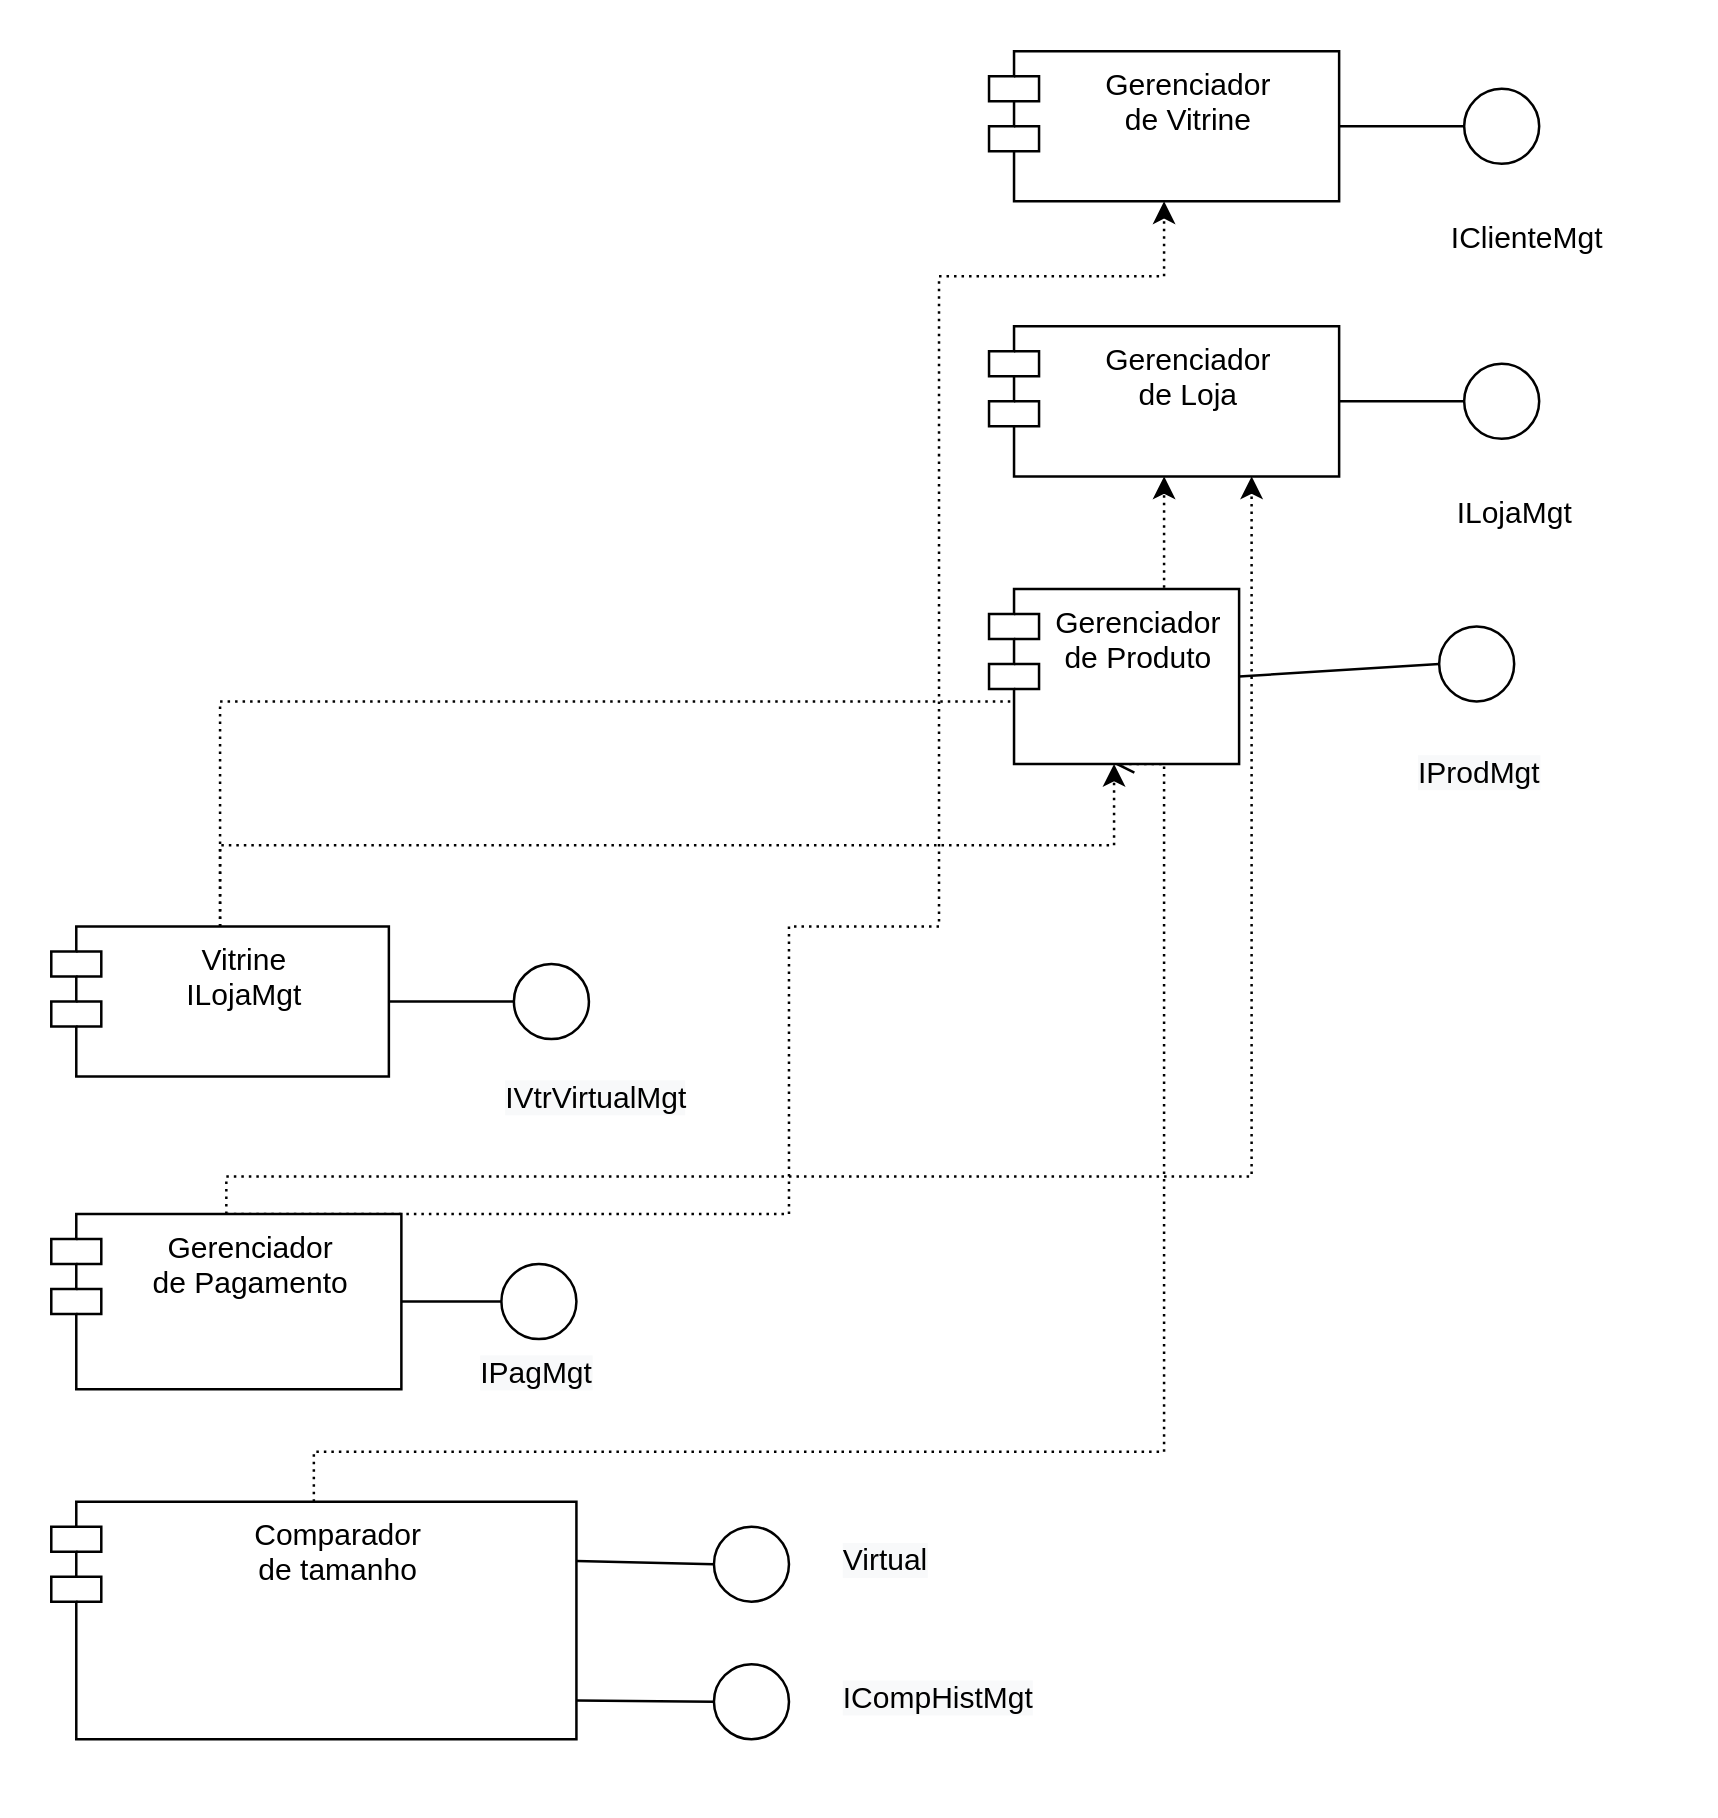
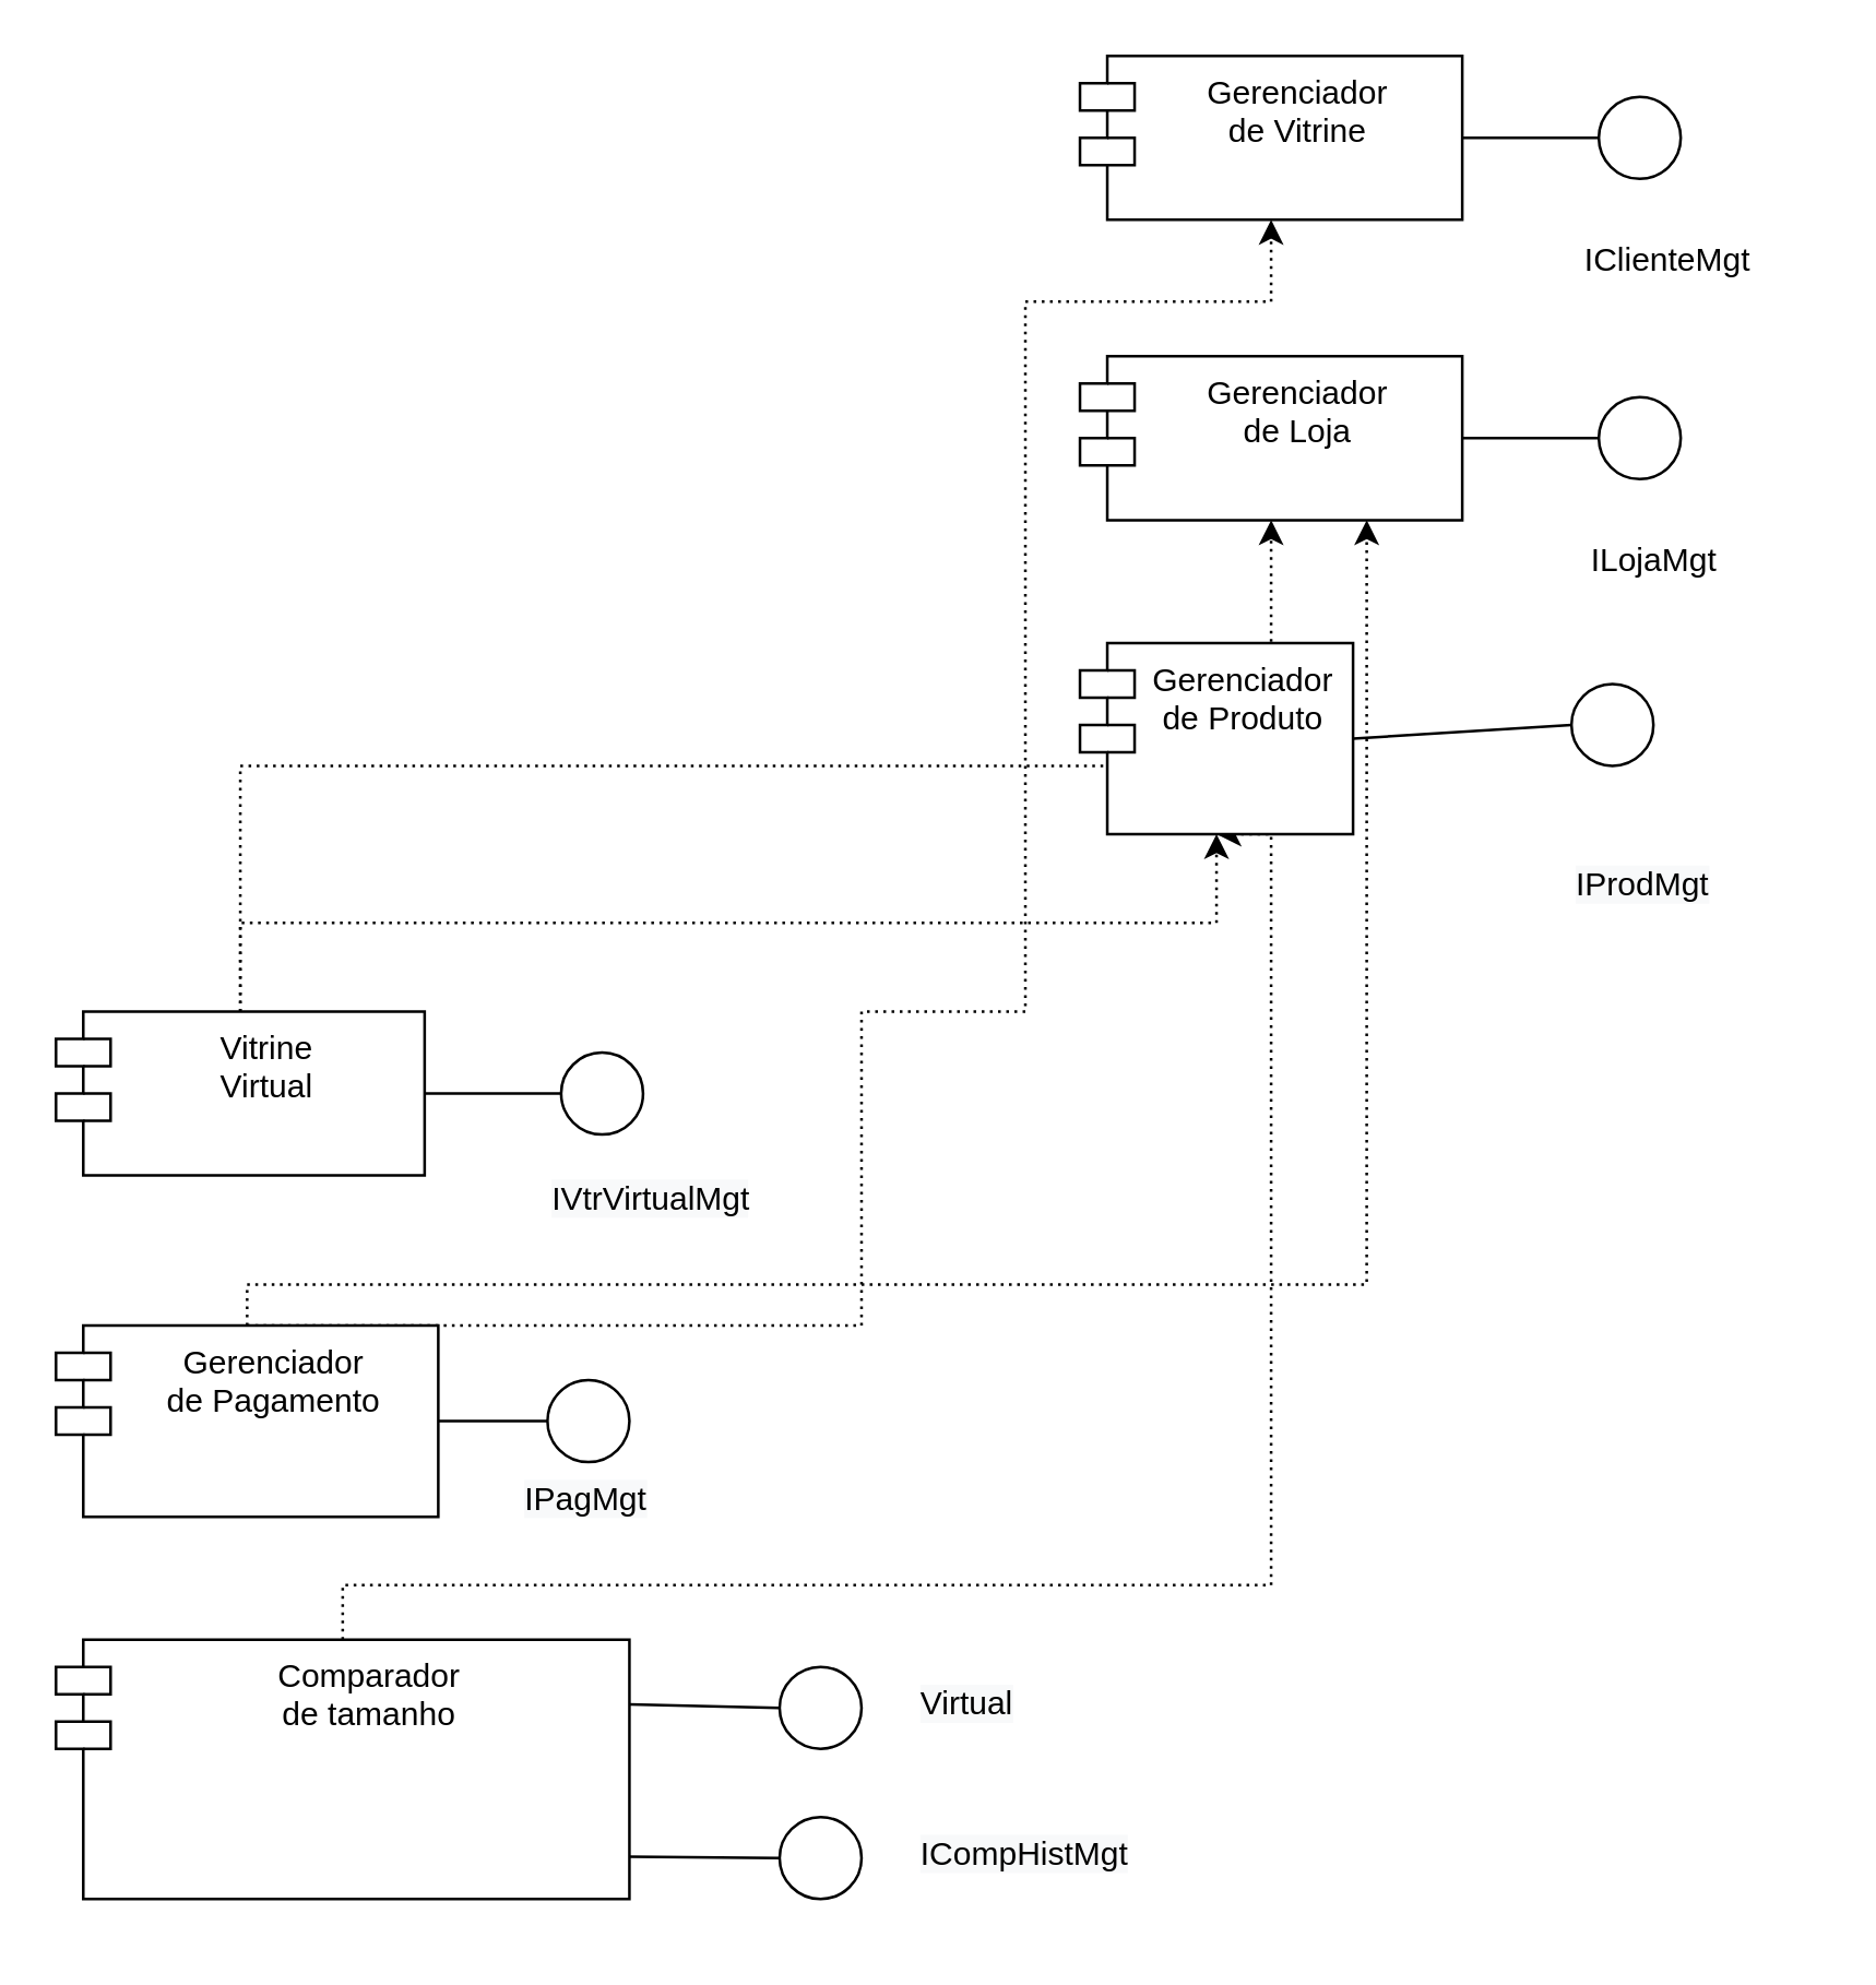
- <mxCell id="14" style="edgeStyle=orthogonalEdgeStyle;rounded=0;orthogonalLoop=1;jettySize=auto;html=1;exitX=0.5;exitY=0;exitDx=0;exitDy=0;entryX=0.5;entryY=1;entryDx=0;entryDy=0;dashed=1;dashPattern=1 2;endArrow=open;" edge="1" parent="1" source="15" target="28"><mxGeometry relative="1" as="geometry"><Array as="points"><mxPoint x="125" y="580" /><mxPoint x="465" y="580" /></Array></mxGeometry></mxCell>
+ <mxCell id="14" style="edgeStyle=orthogonalEdgeStyle;rounded=0;orthogonalLoop=1;jettySize=auto;html=1;exitX=0.5;exitY=0;exitDx=0;exitDy=0;entryX=0.5;entryY=1;entryDx=0;entryDy=0;dashed=1;dashPattern=1 2;" edge="1" parent="1" source="15" target="28"><mxGeometry relative="1" as="geometry"><Array as="points"><mxPoint x="125" y="580" /><mxPoint x="465" y="580" /></Array></mxGeometry></mxCell>
- <mxCell id="26" value="&lt;span style=&quot;color: rgb(0, 0, 0); font-family: Helvetica; font-size: 12px; font-style: normal; font-variant-ligatures: normal; font-variant-caps: normal; font-weight: 400; letter-spacing: normal; orphans: 2; text-align: center; text-indent: 0px; text-transform: none; widows: 2; word-spacing: 0px; -webkit-text-stroke-width: 0px; background-color: rgb(248, 249, 250); text-decoration-thickness: initial; text-decoration-style: initial; text-decoration-color: initial; float: none; display: inline !important;&quot;&gt;IProdMgt&lt;/span&gt;" style="text;whiteSpace=wrap;html=1;" parent="1" vertex="1"><mxGeometry x="565" y="295" width="100" height="40" as="geometry" /></mxCell>
+ <mxCell id="26" value="&lt;span style=&quot;color: rgb(0, 0, 0); font-family: Helvetica; font-size: 12px; font-style: normal; font-variant-ligatures: normal; font-variant-caps: normal; font-weight: 400; letter-spacing: normal; orphans: 2; text-align: center; text-indent: 0px; text-transform: none; widows: 2; word-spacing: 0px; -webkit-text-stroke-width: 0px; background-color: rgb(248, 249, 250); text-decoration-thickness: initial; text-decoration-style: initial; text-decoration-color: initial; float: none; display: inline !important;&quot;&gt;IProdMgt&lt;/span&gt;" style="text;whiteSpace=wrap;html=1;" parent="1" vertex="1"><mxGeometry x="575" y="310" width="100" height="40" as="geometry" /></mxCell>
- <mxCell id="12" value="Vitrine&#10;ILojaMgt" style="shape=module;align=left;spacingLeft=20;align=center;verticalAlign=top;" parent="1" vertex="1"><mxGeometry x="20" y="370" width="135" height="60" as="geometry" /></mxCell>
+ <mxCell id="12" value="Vitrine&#10;Virtual" style="shape=module;align=left;spacingLeft=20;align=center;verticalAlign=top;" parent="1" vertex="1"><mxGeometry x="20" y="370" width="135" height="60" as="geometry" /></mxCell>
